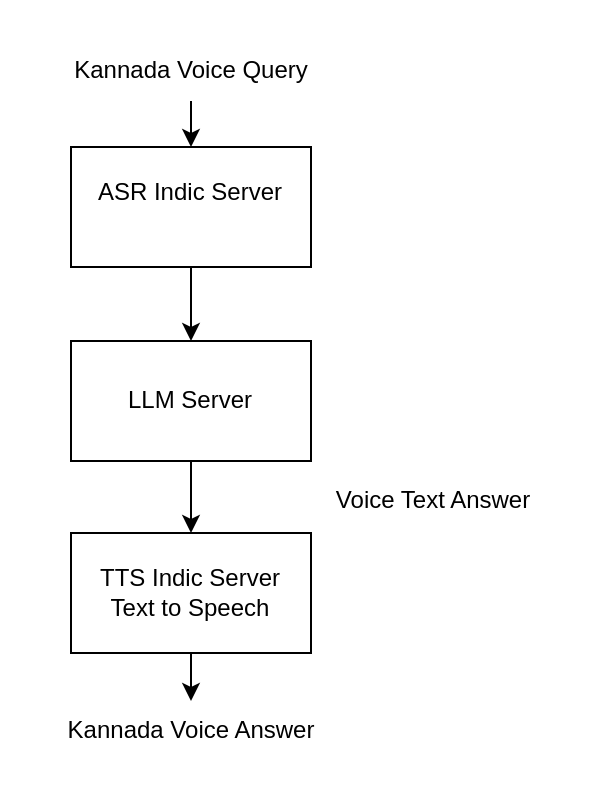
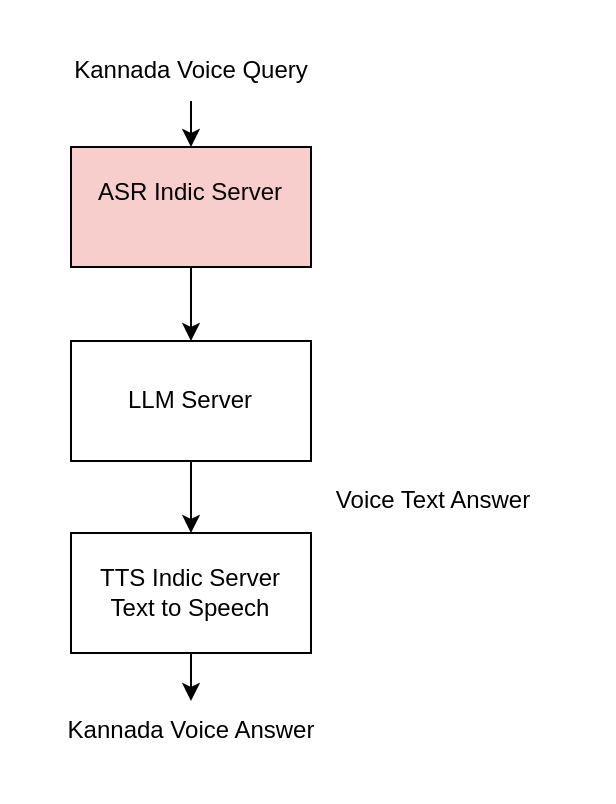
- <mxCell id="5" value="&lt;div&gt;ASR Indic Server&lt;/div&gt;&lt;div&gt;&lt;br&gt;&lt;/div&gt;" style="whiteSpace=wrap;html=1;" parent="1" vertex="1"><mxGeometry x="35" y="73" width="120" height="60" as="geometry" /></mxCell>
+ <mxCell id="5" value="&lt;div&gt;ASR Indic Server&lt;/div&gt;&lt;div&gt;&lt;br&gt;&lt;/div&gt;" style="whiteSpace=wrap;html=1;fillColor=#f8cecc;" parent="1" vertex="1"><mxGeometry x="35" y="73" width="120" height="60" as="geometry" /></mxCell>
